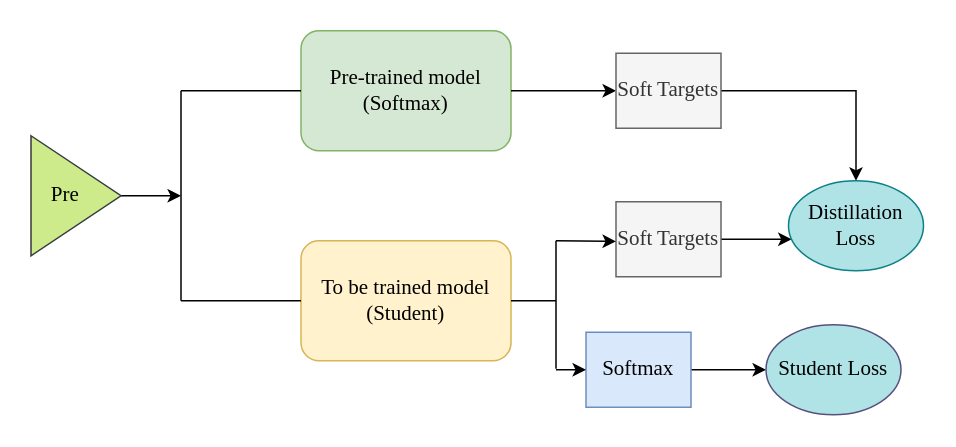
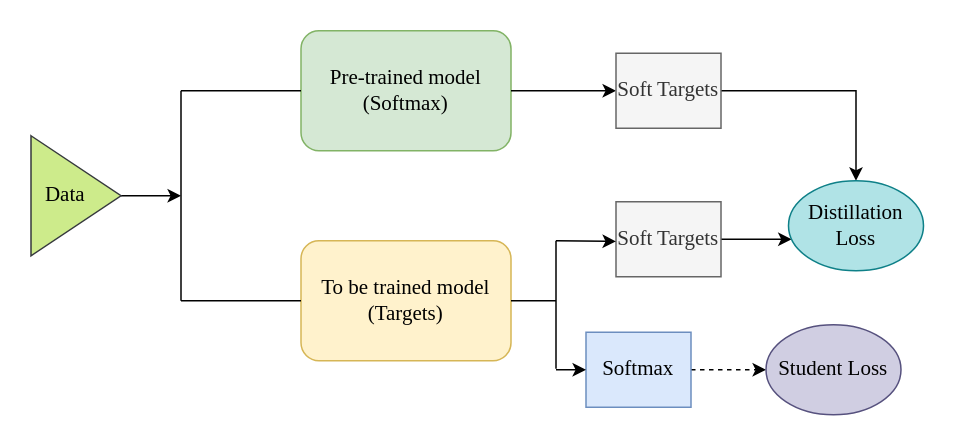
- <mxCell id="7" value="Pre&amp;nbsp; &amp;nbsp;&amp;nbsp;" style="triangle;whiteSpace=wrap;html=1;fillColor=#cdeb8b;strokeColor=#36393d;fontFamily=Times New Roman;fontSize=14;" parent="1" vertex="1"><mxGeometry x="20" y="90" width="60" height="80" as="geometry" /></mxCell>
+ <mxCell id="7" value="Data&amp;nbsp; &amp;nbsp;&amp;nbsp;" style="triangle;whiteSpace=wrap;html=1;fillColor=#cdeb8b;strokeColor=#36393d;fontFamily=Times New Roman;fontSize=14;" parent="1" vertex="1"><mxGeometry x="20" y="90" width="60" height="80" as="geometry" /></mxCell>
- <mxCell id="5" value="To be trained model (Student)" style="rounded=1;whiteSpace=wrap;html=1;fillColor=#fff2cc;strokeColor=#d6b656;fontFamily=Times New Roman;fontSize=14;" parent="1" vertex="1"><mxGeometry x="200" y="160" width="140" height="80" as="geometry" /></mxCell>
+ <mxCell id="5" value="To be trained model (Targets)" style="rounded=1;whiteSpace=wrap;html=1;fillColor=#fff2cc;strokeColor=#d6b656;fontFamily=Times New Roman;fontSize=14;" parent="1" vertex="1"><mxGeometry x="200" y="160" width="140" height="80" as="geometry" /></mxCell>
- <mxCell id="14" value="" style="edgeStyle=orthogonalEdgeStyle;rounded=0;orthogonalLoop=1;jettySize=auto;html=1;fontFamily=Times New Roman;fontSize=14;" parent="1" source="15" target="21" edge="1"><mxGeometry relative="1" as="geometry" /></mxCell>
+ <mxCell id="14" value="" style="edgeStyle=orthogonalEdgeStyle;rounded=0;orthogonalLoop=1;jettySize=auto;html=1;fontFamily=Times New Roman;fontSize=14;dashed=1;" parent="1" source="15" target="21" edge="1"><mxGeometry relative="1" as="geometry" /></mxCell>
- <mxCell id="21" value="Student Loss" style="ellipse;whiteSpace=wrap;html=1;fillColor=#b0e3e6;strokeColor=#56517e;fontFamily=Times New Roman;fontSize=14;" parent="1" vertex="1"><mxGeometry x="510" y="216" width="90" height="60" as="geometry" /></mxCell>
+ <mxCell id="21" value="Student Loss" style="ellipse;whiteSpace=wrap;html=1;fillColor=#d0cee2;strokeColor=#56517e;fontFamily=Times New Roman;fontSize=14;" parent="1" vertex="1"><mxGeometry x="510" y="216" width="90" height="60" as="geometry" /></mxCell>
